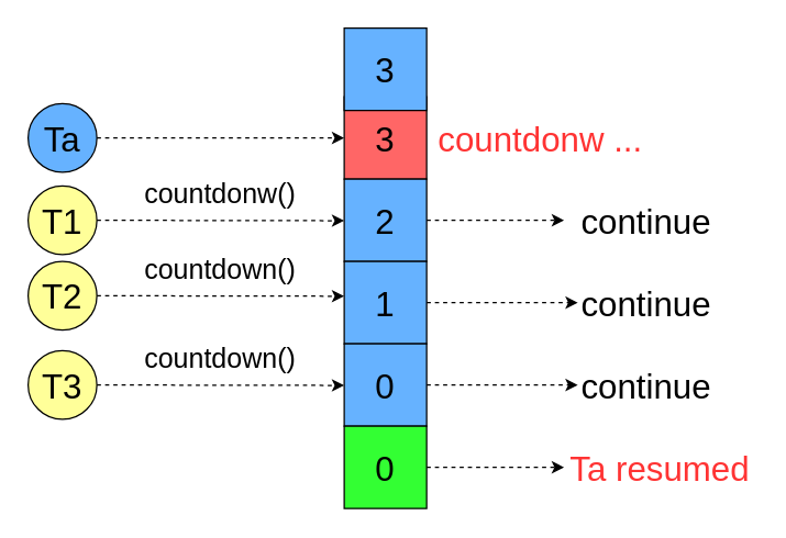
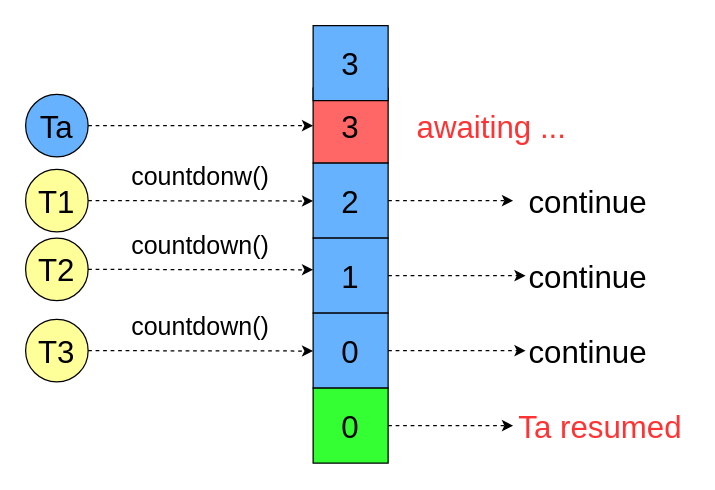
- <mxCell id="14" value="&lt;font style=&quot;font-size: 25px&quot; color=&quot;#ff3333&quot;&gt;countdonw ...&lt;/font&gt;" style="text;html=1;strokeColor=none;fillColor=none;align=center;verticalAlign=middle;whiteSpace=wrap;rounded=0;" vertex="1" parent="1"><mxGeometry x="290" y="91.5" width="206" height="17" as="geometry" /></mxCell>
+ <mxCell id="14" value="&lt;font style=&quot;font-size: 25px&quot; color=&quot;#ff3333&quot;&gt;awaiting ...&lt;/font&gt;" style="text;html=1;strokeColor=none;fillColor=none;align=center;verticalAlign=middle;whiteSpace=wrap;rounded=0;" vertex="1" parent="1"><mxGeometry x="290" y="91.5" width="206" height="17" as="geometry" /></mxCell>
